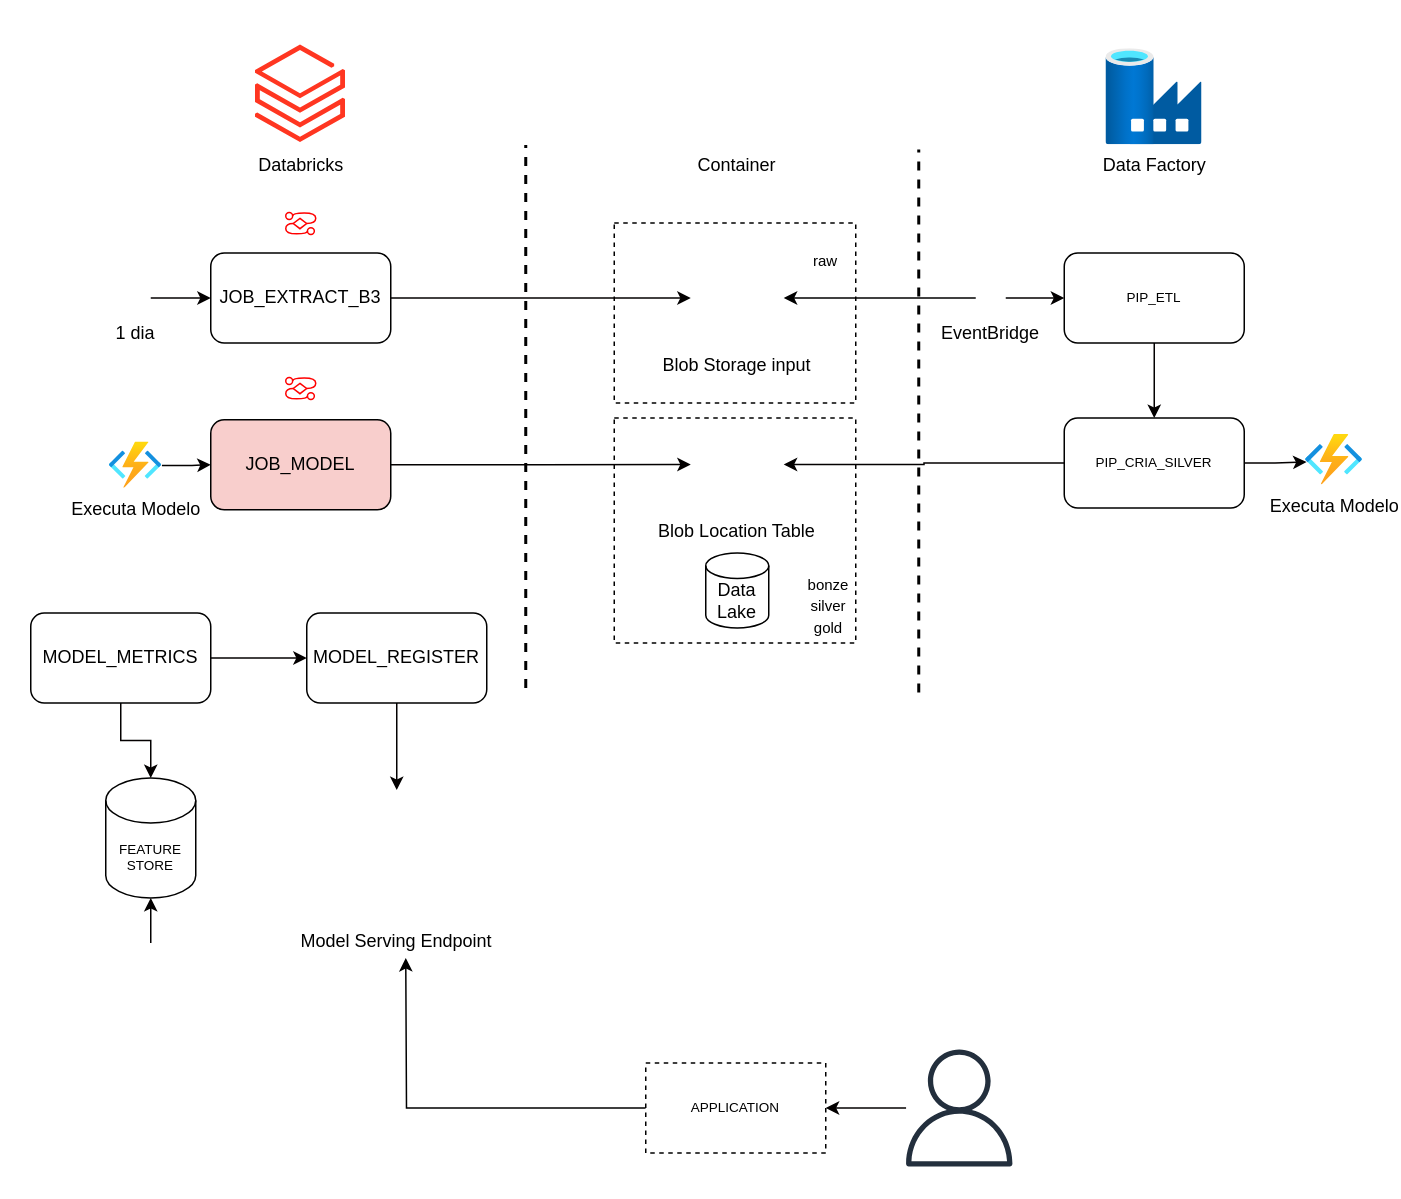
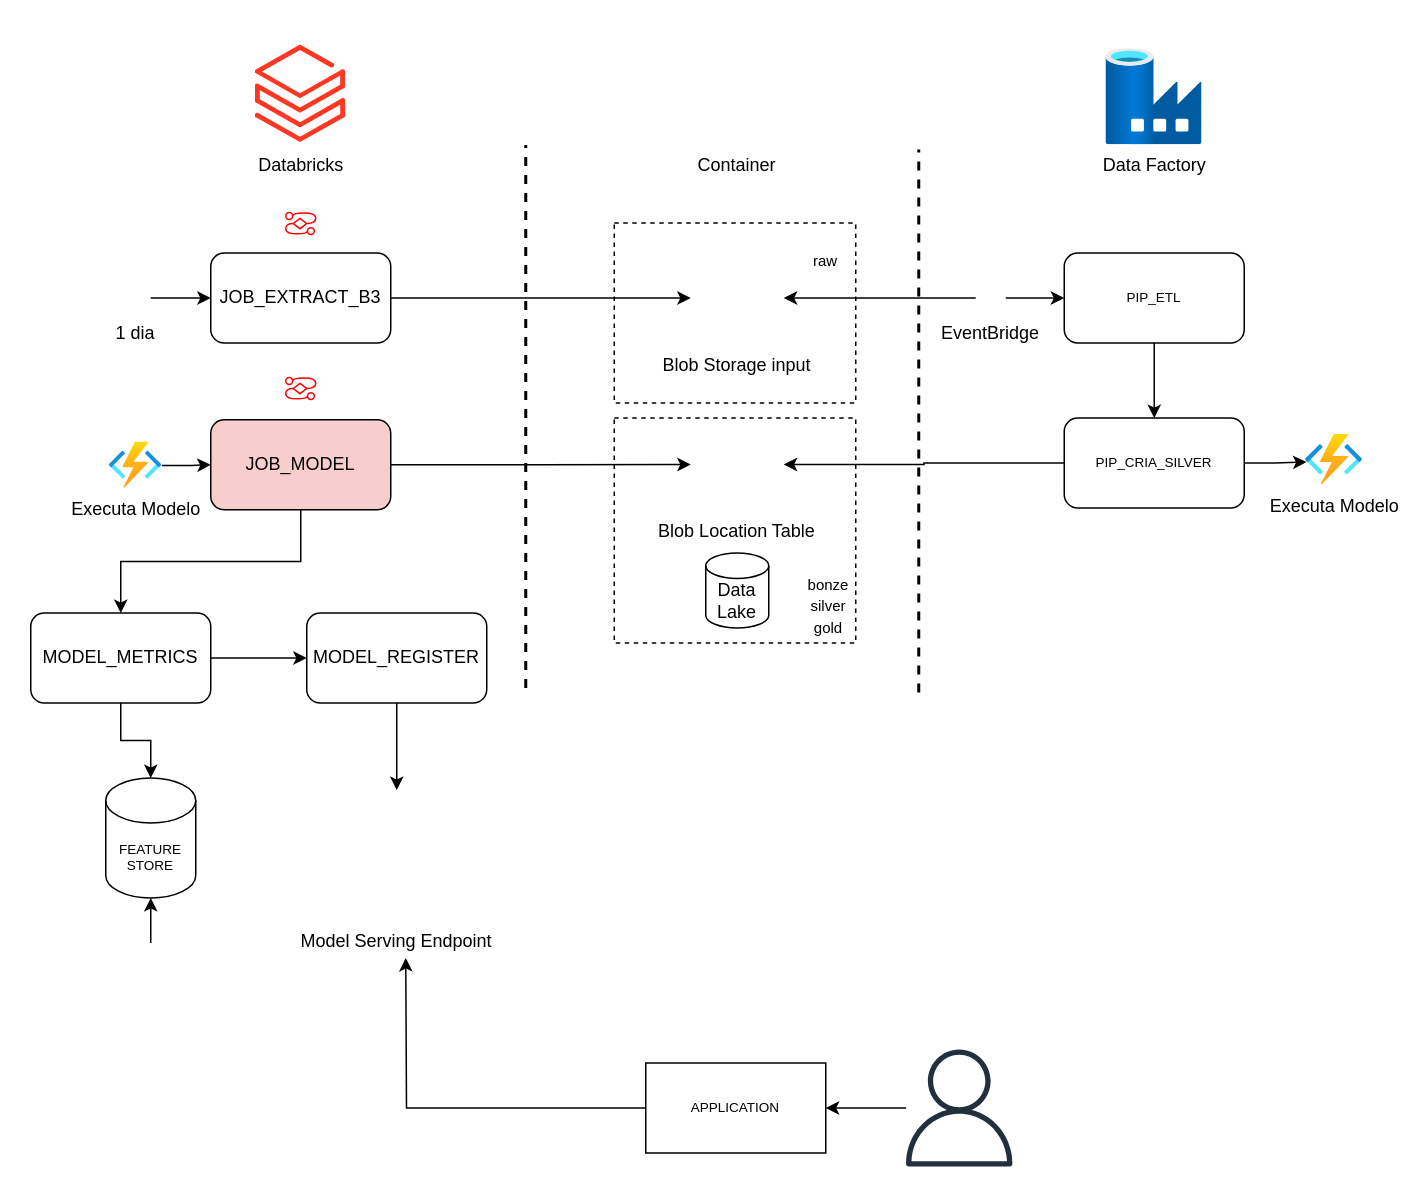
+ <mxCell id="33" style="edgeStyle=orthogonalEdgeStyle;rounded=0;orthogonalLoop=1;jettySize=auto;html=1;entryX=0.5;entryY=0;entryDx=0;entryDy=0;strokeColor=#030000;strokeWidth=1;fontSize=2;endArrow=classic;endFill=1;" parent="1" source="34" target="43" edge="1"><mxGeometry relative="1" as="geometry" /></mxCell>
- <mxCell id="51" value="APPLICATION" style="rounded=0;whiteSpace=wrap;html=1;labelBackgroundColor=none;strokeColor=#000000;strokeWidth=1;fontSize=9;dashed=1;" parent="1" vertex="1"><mxGeometry x="430" y="708" width="120" height="60" as="geometry" /></mxCell>
+ <mxCell id="51" value="APPLICATION" style="rounded=0;whiteSpace=wrap;html=1;labelBackgroundColor=none;strokeColor=#000000;strokeWidth=1;fontSize=9;" parent="1" vertex="1"><mxGeometry x="430" y="708" width="120" height="60" as="geometry" /></mxCell>
